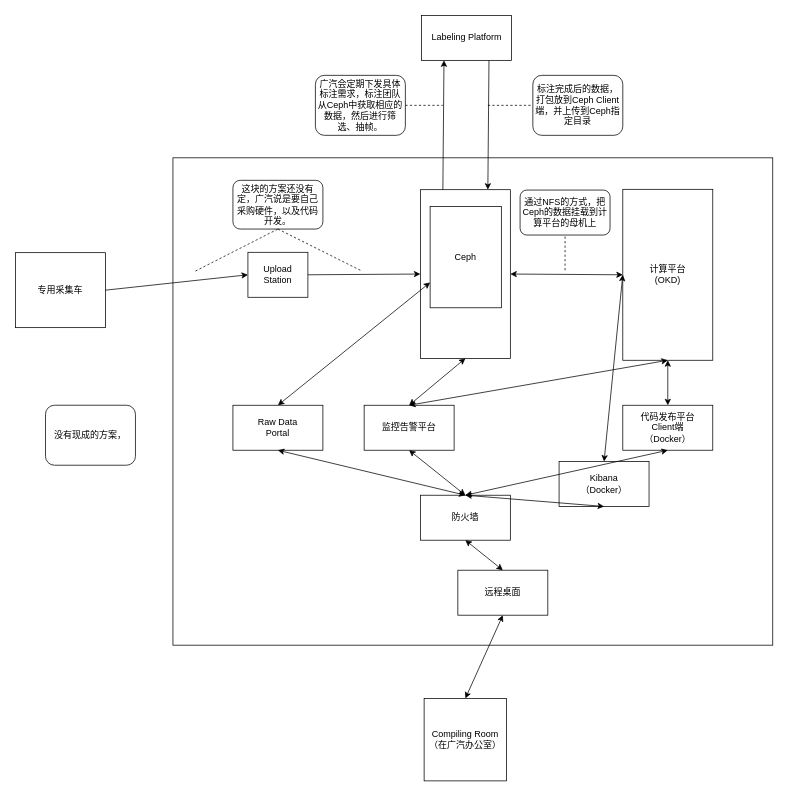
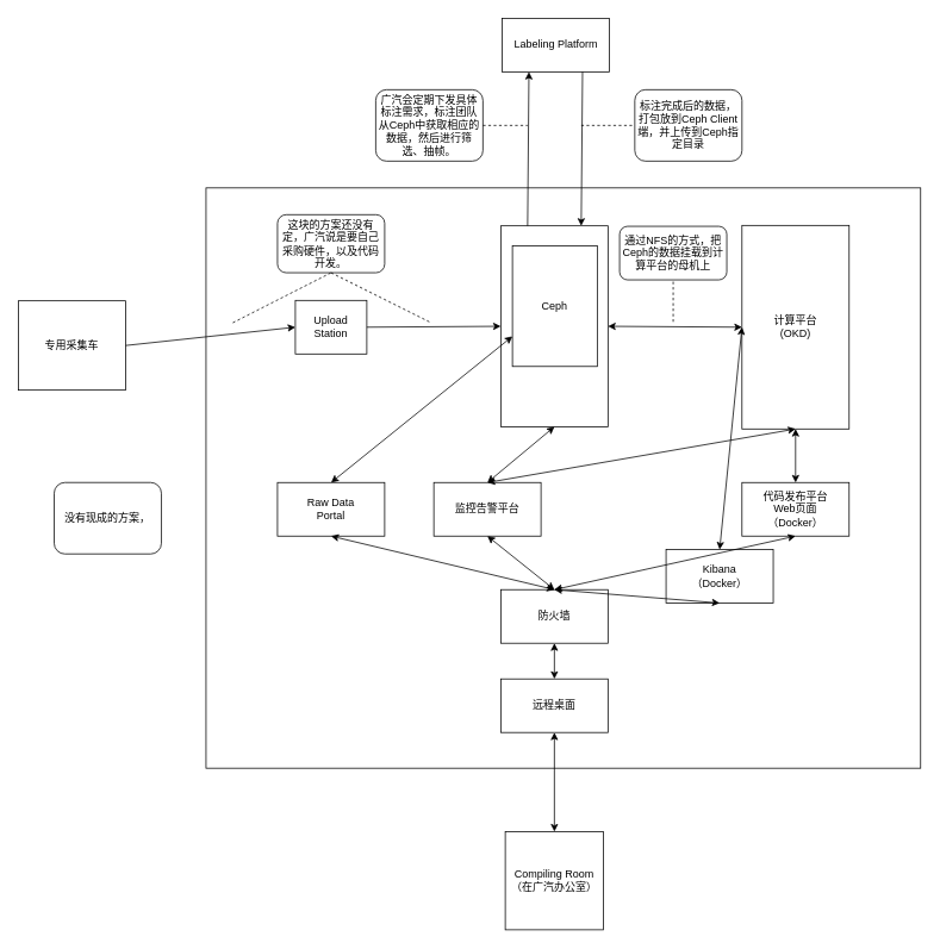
- <mxCell id="25" value="代码发布平台&lt;br&gt;Client端&lt;br&gt;（Docker）" style="rounded=0;whiteSpace=wrap;html=1;fillColor=none;" vertex="1" parent="1"><mxGeometry x="830" y="540" width="120" height="60" as="geometry" /></mxCell>
+ <mxCell id="25" value="代码发布平台&lt;br&gt;Web页面&lt;br&gt;（Docker）" style="rounded=0;whiteSpace=wrap;html=1;fillColor=none;" vertex="1" parent="1"><mxGeometry x="830" y="540" width="120" height="60" as="geometry" /></mxCell>
- <mxCell id="26" value="远程桌面" style="rounded=0;whiteSpace=wrap;html=1;fillColor=none;" vertex="1" parent="1"><mxGeometry x="610" y="760" width="120" height="60" as="geometry" /></mxCell>
+ <mxCell id="26" value="远程桌面" style="rounded=0;whiteSpace=wrap;html=1;fillColor=none;" vertex="1" parent="1"><mxGeometry x="560" y="760" width="120" height="60" as="geometry" /></mxCell>
